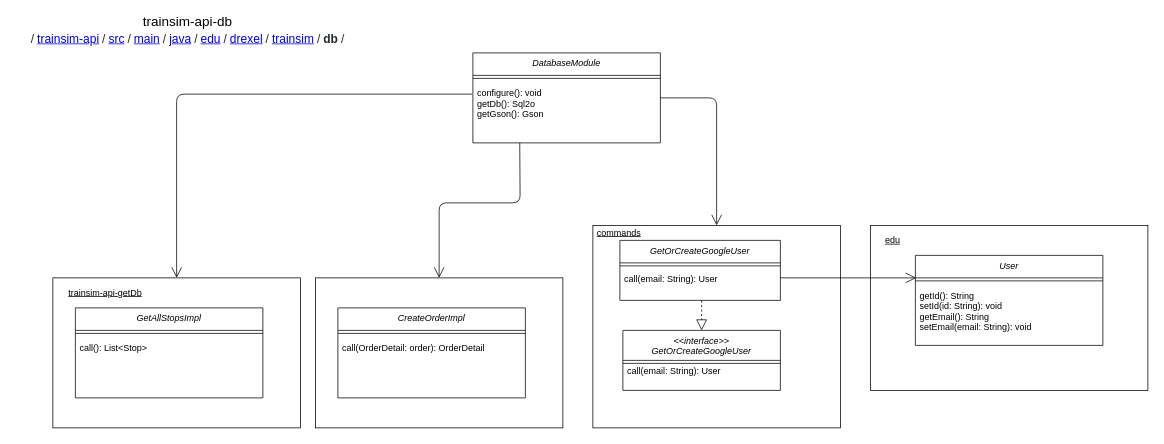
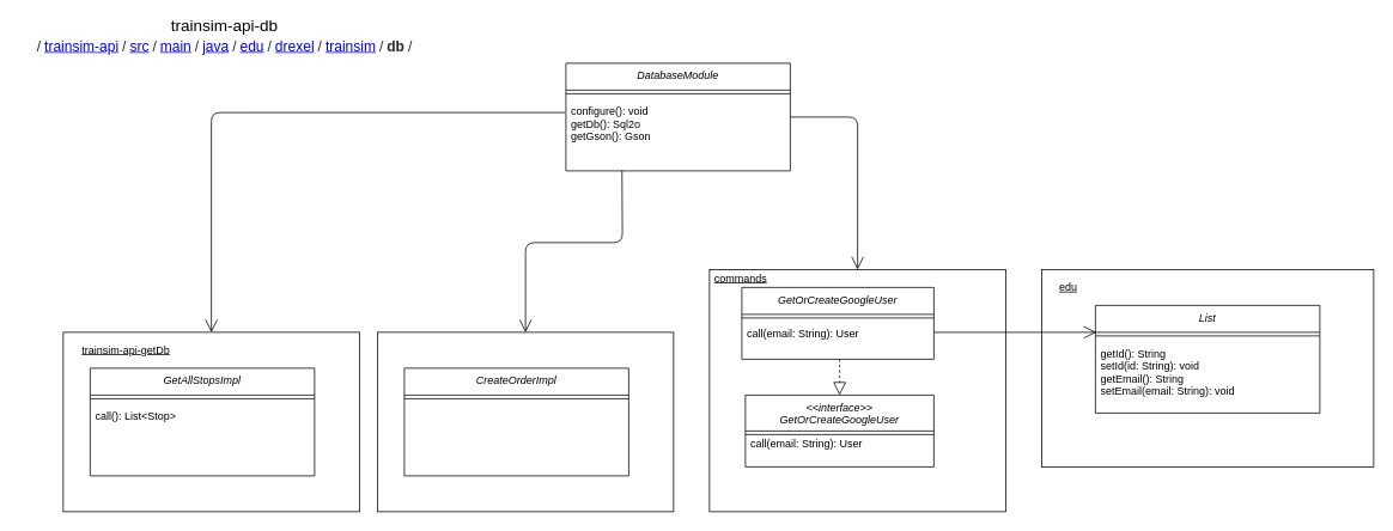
- <mxCell id="11" value="User" style="swimlane;fontStyle=2;align=center;verticalAlign=top;childLayout=stackLayout;horizontal=1;startSize=30;horizontalStack=0;resizeParent=1;resizeLast=0;collapsible=1;marginBottom=0;rounded=0;shadow=0;strokeWidth=1;" vertex="1" parent="1"><mxGeometry x="1220" y="340" width="250" height="120" as="geometry"><mxRectangle x="230" y="140" width="160" height="26" as="alternateBounds" /></mxGeometry></mxCell>
+ <mxCell id="11" value="List" style="swimlane;fontStyle=2;align=center;verticalAlign=top;childLayout=stackLayout;horizontal=1;startSize=30;horizontalStack=0;resizeParent=1;resizeLast=0;collapsible=1;marginBottom=0;rounded=0;shadow=0;strokeWidth=1;" vertex="1" parent="1"><mxGeometry x="1220" y="340" width="250" height="120" as="geometry"><mxRectangle x="230" y="140" width="160" height="26" as="alternateBounds" /></mxGeometry></mxCell>
- <mxCell id="28" value="call(OrderDetail: order): OrderDetail" style="text;align=left;verticalAlign=top;spacingLeft=4;spacingRight=4;overflow=hidden;rotatable=0;points=[[0,0.5],[1,0.5]];portConstraint=eastwest;" vertex="1" parent="1"><mxGeometry x="450" y="450" width="210" height="30" as="geometry" /></mxCell>
